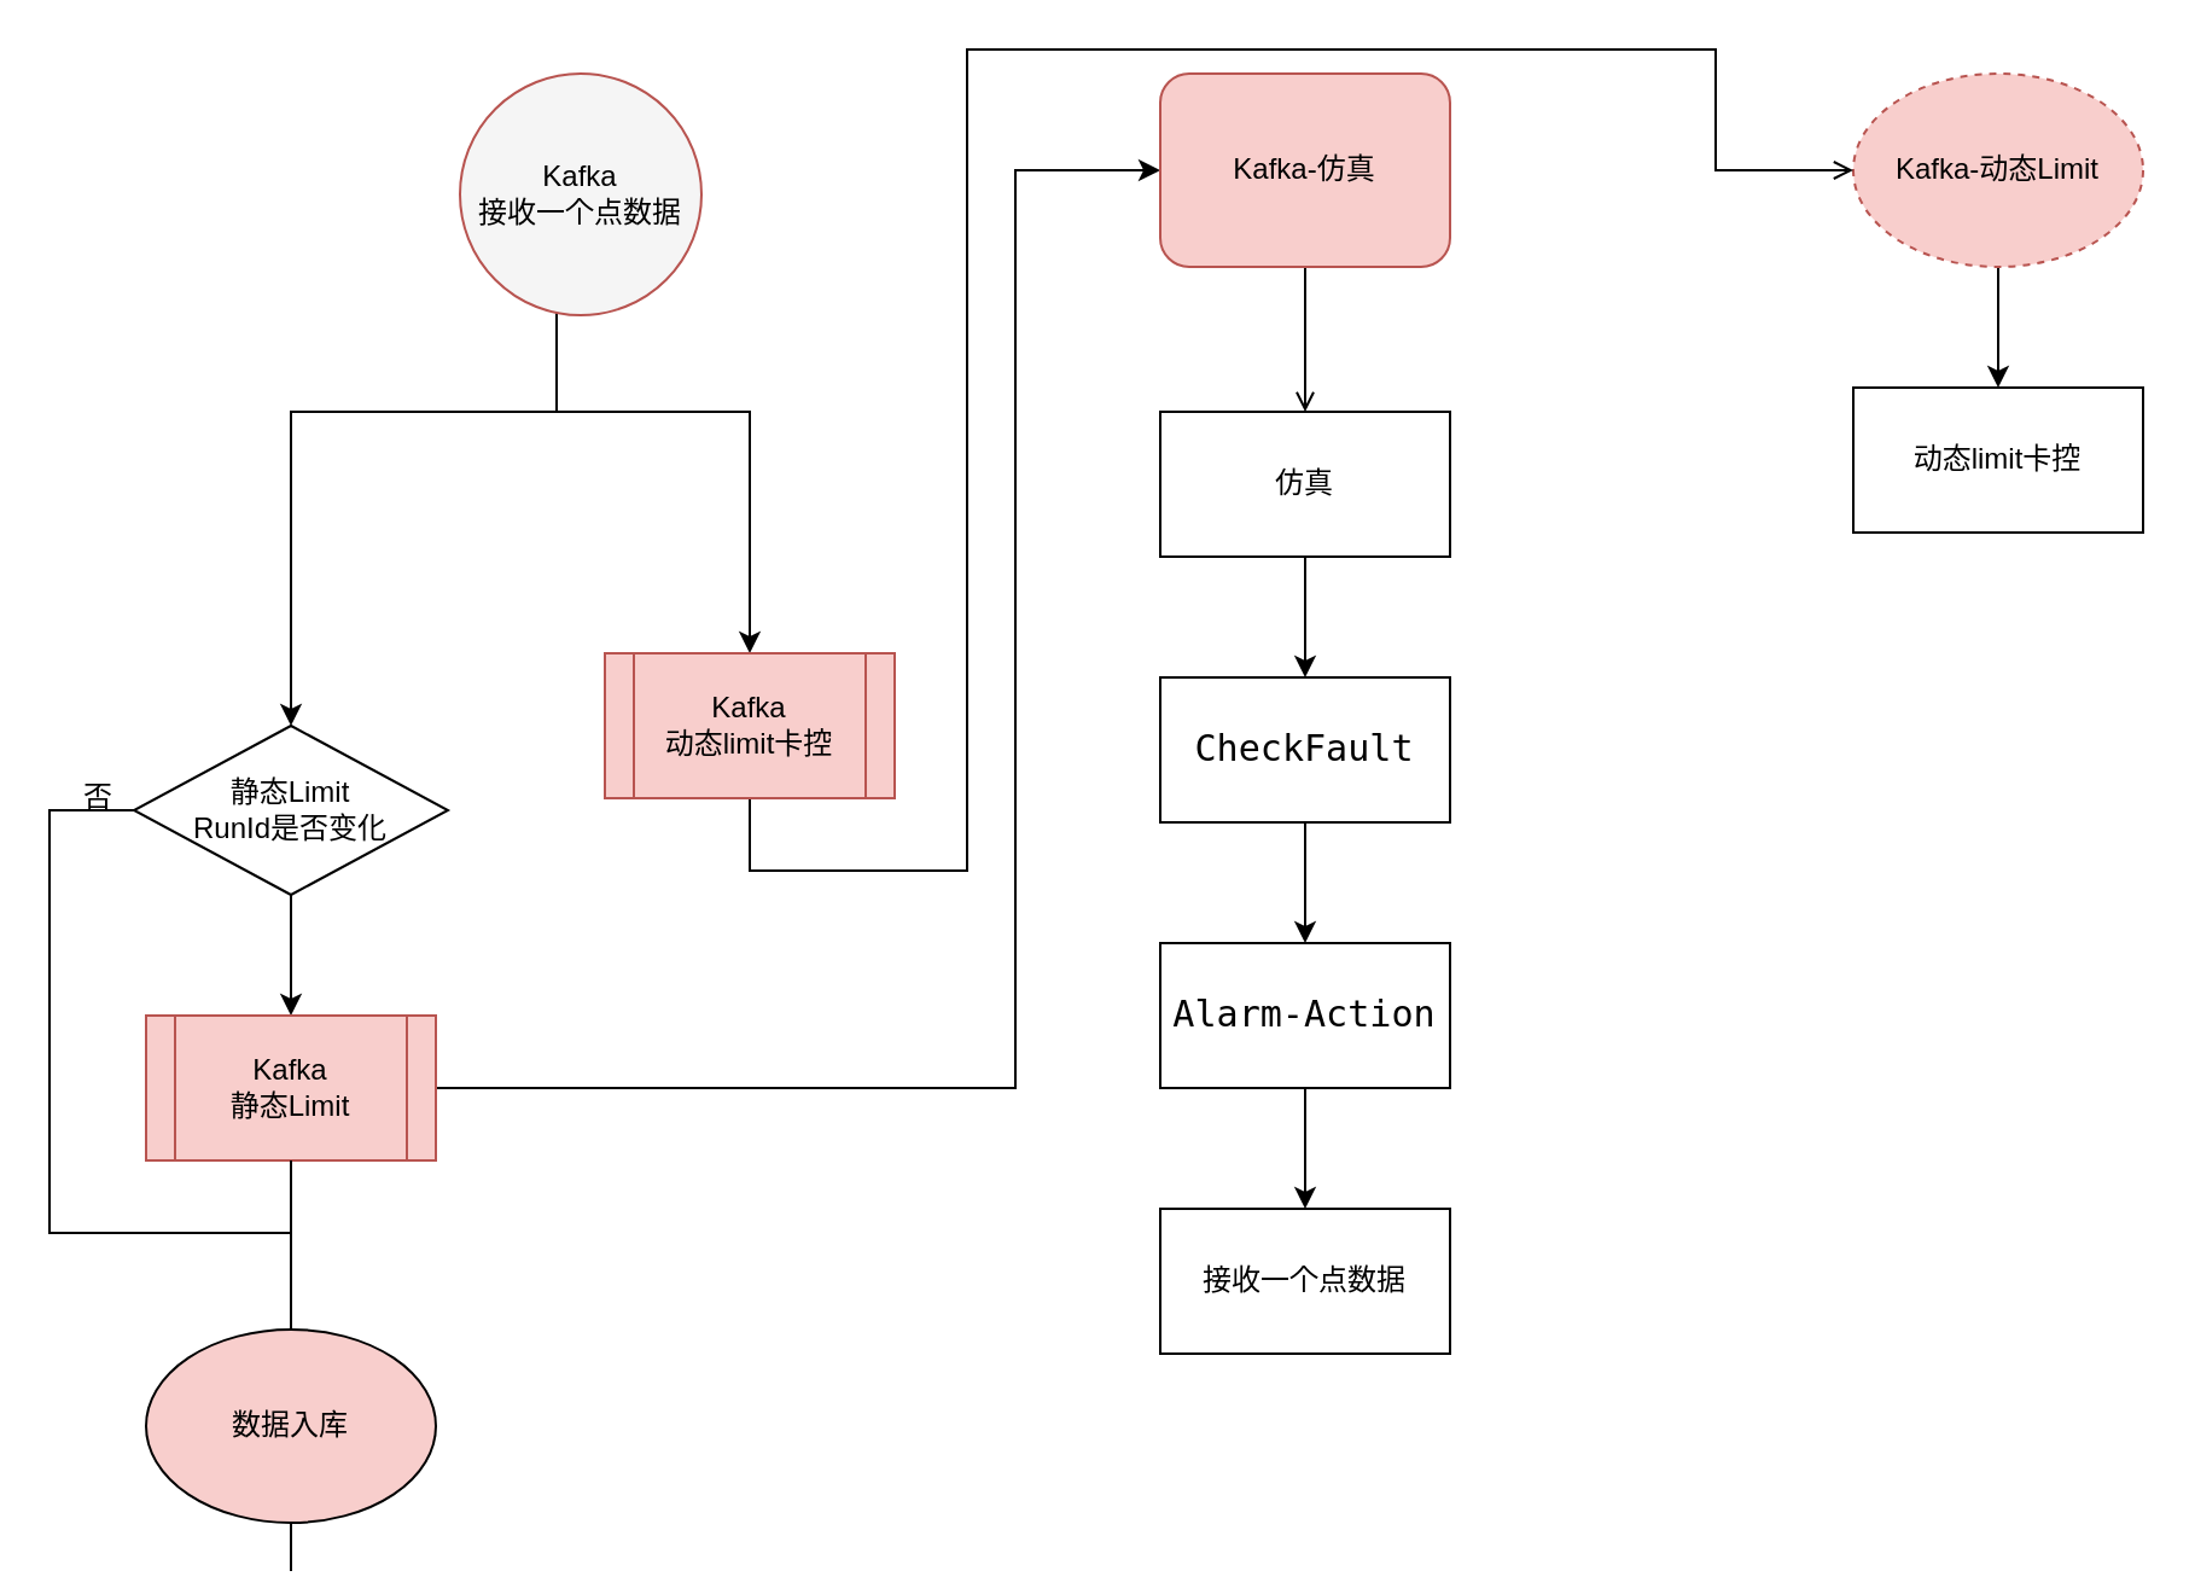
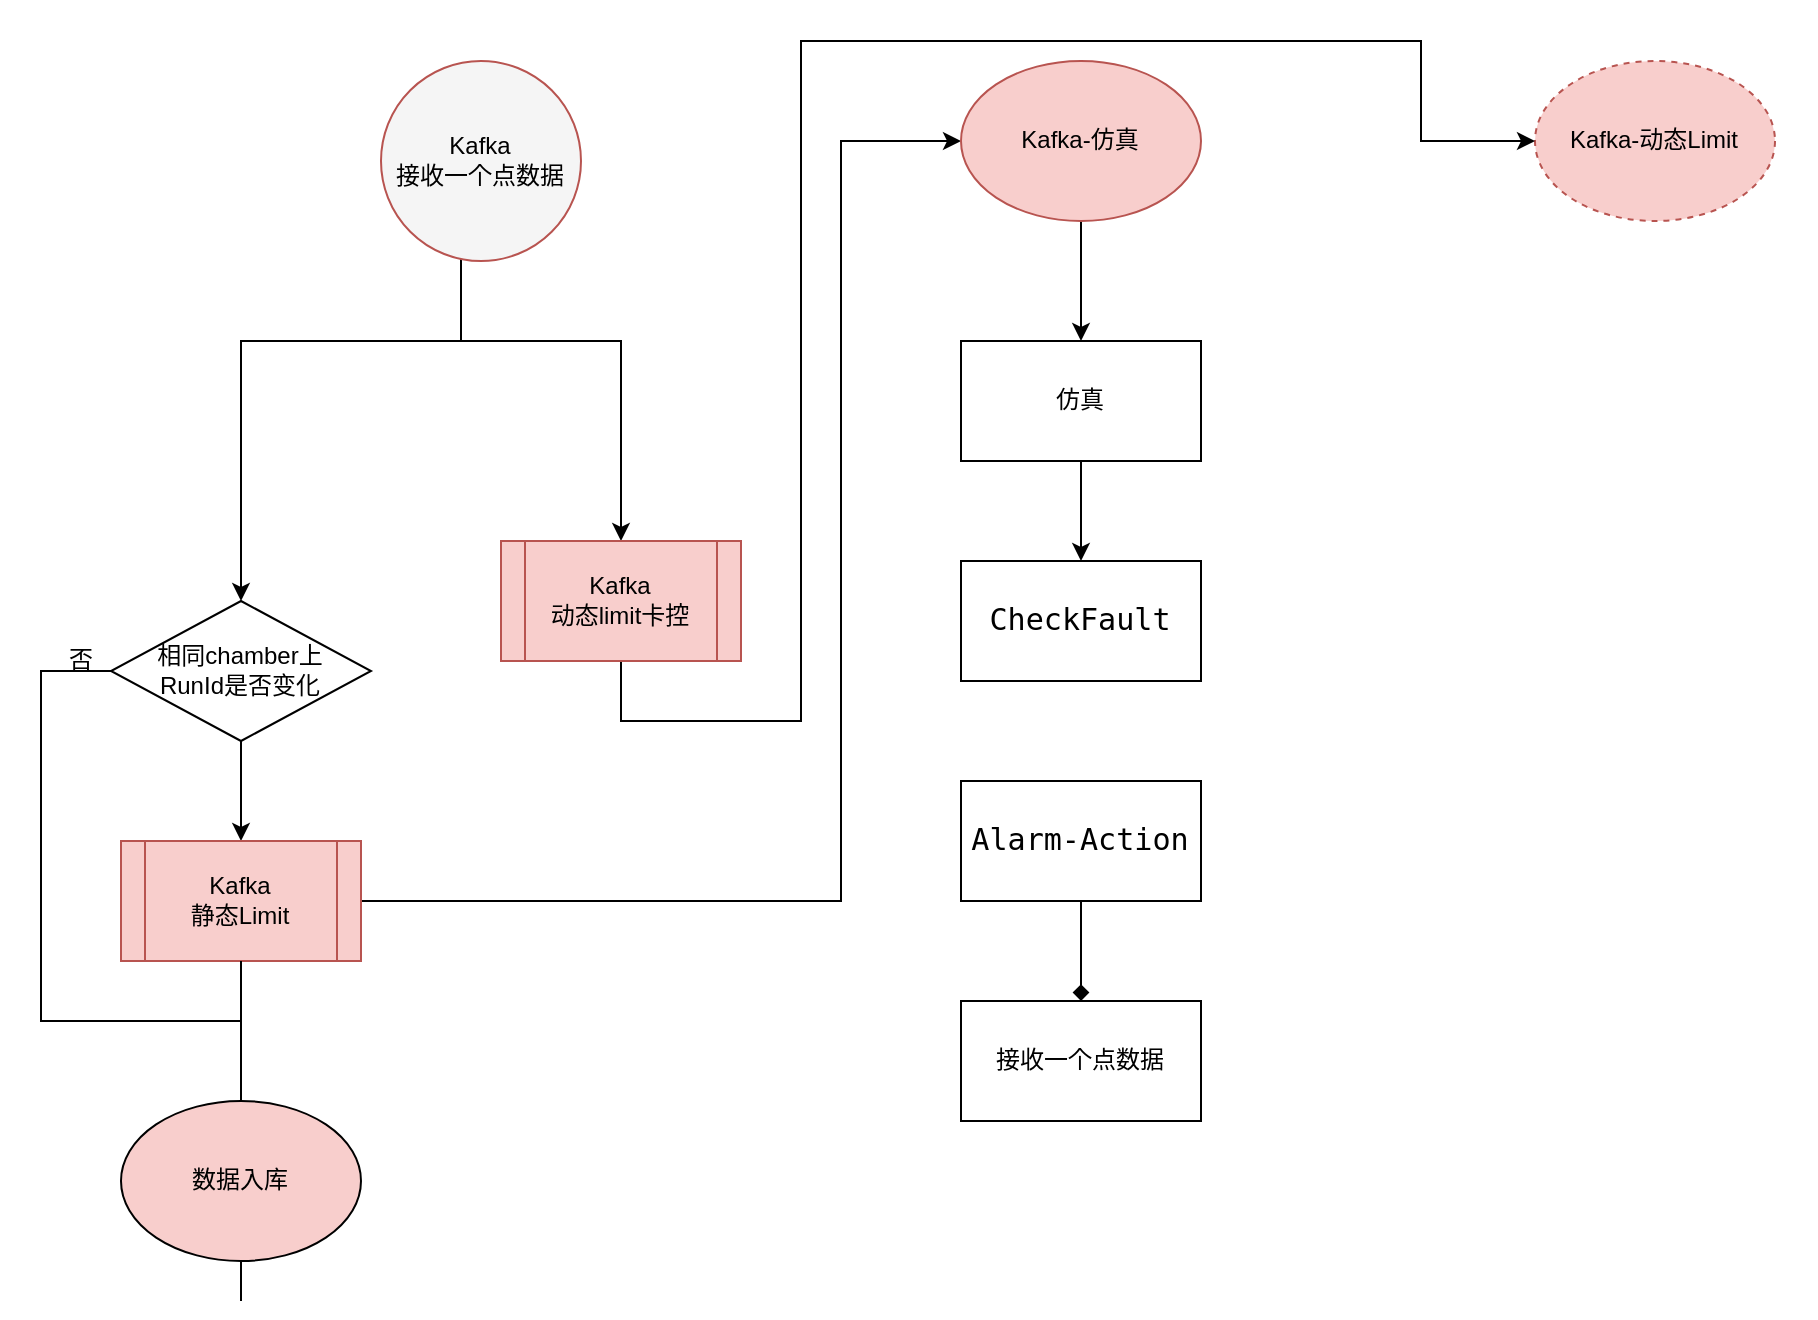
- <mxCell id="19" value="Kafka-仿真" style="whiteSpace=wrap;html=1;fillColor=#f8cecc;strokeColor=#b85450;rounded=1;" parent="1" vertex="1"><mxGeometry x="480" y="30" width="120" height="80" as="geometry" /></mxCell>
+ <mxCell id="19" value="Kafka-仿真" style="ellipse;whiteSpace=wrap;html=1;fillColor=#f8cecc;strokeColor=#b85450;" parent="1" vertex="1"><mxGeometry x="480" y="30" width="120" height="80" as="geometry" /></mxCell>
- <mxCell id="23" style="edgeStyle=orthogonalEdgeStyle;rounded=0;orthogonalLoop=1;jettySize=auto;html=1;entryX=0;entryY=0.5;entryDx=0;entryDy=0;endArrow=open;" parent="1" source="24" target="22" edge="1"><mxGeometry relative="1" as="geometry"><Array as="points"><mxPoint x="310" y="360" /><mxPoint x="400" y="360" /><mxPoint x="400" y="20" /><mxPoint x="710" y="20" /><mxPoint x="710" y="70" /></Array></mxGeometry></mxCell>
+ <mxCell id="23" style="edgeStyle=orthogonalEdgeStyle;rounded=0;orthogonalLoop=1;jettySize=auto;html=1;entryX=0;entryY=0.5;entryDx=0;entryDy=0;" parent="1" source="24" target="22" edge="1"><mxGeometry relative="1" as="geometry"><Array as="points"><mxPoint x="310" y="360" /><mxPoint x="400" y="360" /><mxPoint x="400" y="20" /><mxPoint x="710" y="20" /><mxPoint x="710" y="70" /></Array></mxGeometry></mxCell>
- <mxCell id="21" style="edgeStyle=orthogonalEdgeStyle;rounded=0;orthogonalLoop=1;jettySize=auto;html=1;entryX=0.5;entryY=0;entryDx=0;entryDy=0;" parent="1" source="22" target="20" edge="1"><mxGeometry relative="1" as="geometry" /></mxCell>
- <mxCell id="18" style="edgeStyle=orthogonalEdgeStyle;rounded=0;orthogonalLoop=1;jettySize=auto;html=1;fontColor=#000000;endArrow=open;" parent="1" source="19" target="12" edge="1"><mxGeometry relative="1" as="geometry" /></mxCell>
+ <mxCell id="18" style="edgeStyle=orthogonalEdgeStyle;rounded=0;orthogonalLoop=1;jettySize=auto;html=1;fontColor=#000000;" parent="1" source="19" target="12" edge="1"><mxGeometry relative="1" as="geometry" /></mxCell>
- <mxCell id="20" value="动态limit卡控" style="rounded=0;whiteSpace=wrap;html=1;" parent="1" vertex="1"><mxGeometry x="767" y="160" width="120" height="60" as="geometry" /></mxCell>
- <mxCell id="7" value="静态Limit&lt;br&gt;RunId是否变化" style="rhombus;whiteSpace=wrap;html=1;" parent="1" vertex="1"><mxGeometry x="55" y="300" width="130" height="70" as="geometry" /></mxCell>
+ <mxCell id="7" value="相同chamber上&lt;br&gt;RunId是否变化" style="rhombus;whiteSpace=wrap;html=1;" parent="1" vertex="1"><mxGeometry x="55" y="300" width="130" height="70" as="geometry" /></mxCell>
- <mxCell id="14" style="edgeStyle=orthogonalEdgeStyle;rounded=0;orthogonalLoop=1;jettySize=auto;html=1;fontColor=#000000;" parent="1" source="15" target="17" edge="1"><mxGeometry relative="1" as="geometry" /></mxCell>
- <mxCell id="16" style="edgeStyle=orthogonalEdgeStyle;rounded=0;orthogonalLoop=1;jettySize=auto;html=1;entryX=0.5;entryY=0;entryDx=0;entryDy=0;fontColor=#000000;" parent="1" source="17" target="13" edge="1"><mxGeometry relative="1" as="geometry" /></mxCell>
+ <mxCell id="16" style="edgeStyle=orthogonalEdgeStyle;rounded=0;orthogonalLoop=1;jettySize=auto;html=1;entryX=0.5;entryY=0;entryDx=0;entryDy=0;fontColor=#000000;endArrow=diamond;" parent="1" source="17" target="13" edge="1"><mxGeometry relative="1" as="geometry" /></mxCell>
